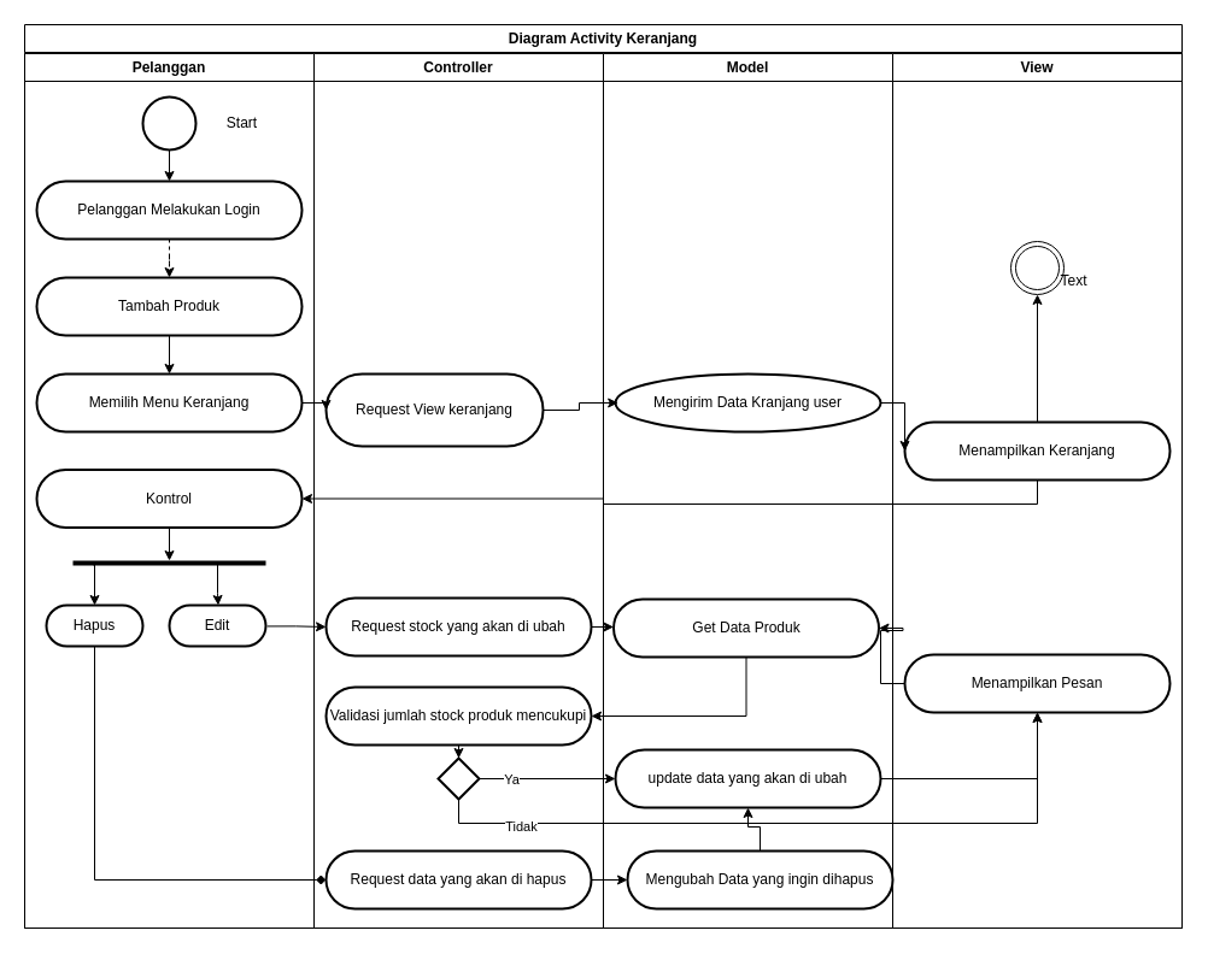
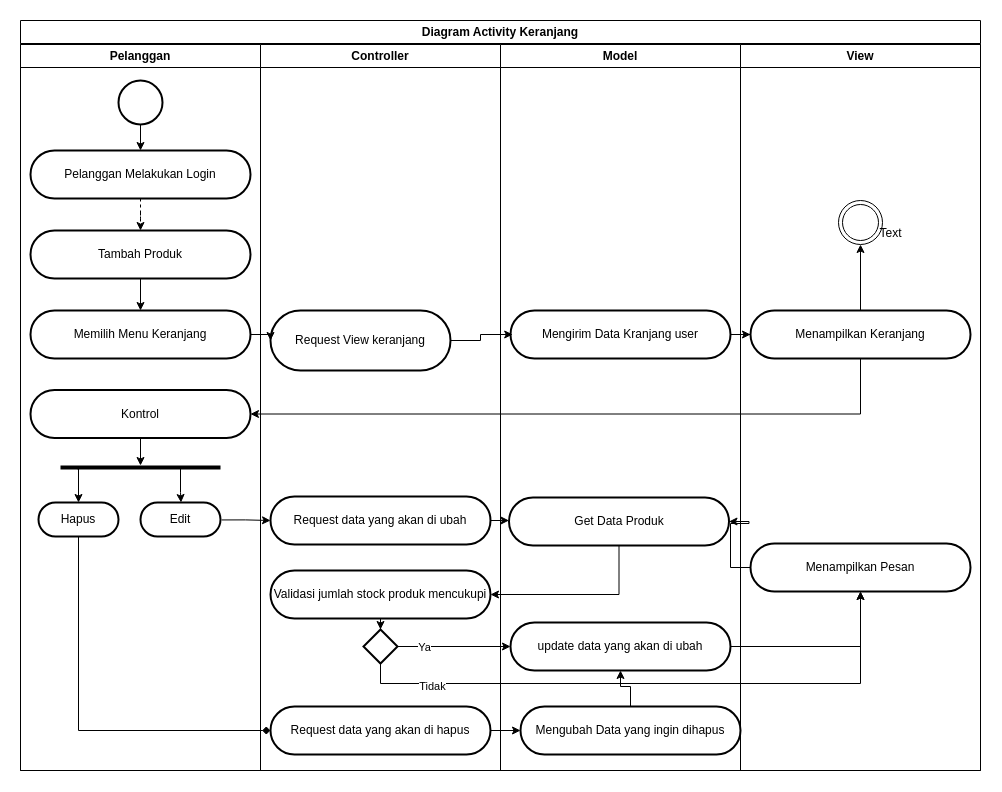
- <mxCell id="24" value="Start" style="text;html=1;align=center;verticalAlign=middle;resizable=0;points=[];autosize=1;strokeColor=none;fillColor=none;" parent="21" vertex="1"><mxGeometry x="155" y="43" width="50" height="30" as="geometry" /></mxCell>
- <mxCell id="11" value="Mengirim Data Kranjang user" style="ellipse;whiteSpace=wrap;html=1;strokeWidth=2;arcSize=50;" parent="10" vertex="1"><mxGeometry x="10" y="266" width="220" height="48" as="geometry" /></mxCell>
+ <mxCell id="11" value="Mengirim Data Kranjang user" style="rounded=1;whiteSpace=wrap;html=1;strokeWidth=2;arcSize=50;" parent="10" vertex="1"><mxGeometry x="10" y="266" width="220" height="48" as="geometry" /></mxCell>
- <mxCell id="17" value="Menampilkan Keranjang" style="rounded=1;whiteSpace=wrap;html=1;strokeWidth=2;arcSize=50;" parent="15" vertex="1"><mxGeometry x="10" y="306" width="220" height="48" as="geometry" /></mxCell>
+ <mxCell id="17" value="Menampilkan Keranjang" style="rounded=1;whiteSpace=wrap;html=1;strokeWidth=2;arcSize=50;" parent="15" vertex="1"><mxGeometry x="10" y="266" width="220" height="48" as="geometry" /></mxCell>
- <mxCell id="5" value="Request stock yang akan di ubah" style="rounded=1;whiteSpace=wrap;html=1;strokeWidth=2;arcSize=50;" parent="3" vertex="1"><mxGeometry x="10" y="452" width="220" height="48" as="geometry" /></mxCell>
+ <mxCell id="5" value="Request data yang akan di ubah" style="rounded=1;whiteSpace=wrap;html=1;strokeWidth=2;arcSize=50;" parent="3" vertex="1"><mxGeometry x="10" y="452" width="220" height="48" as="geometry" /></mxCell>
